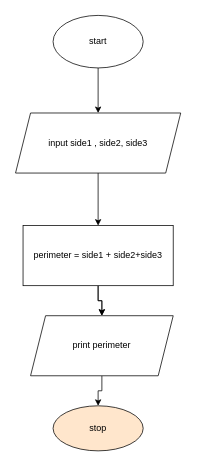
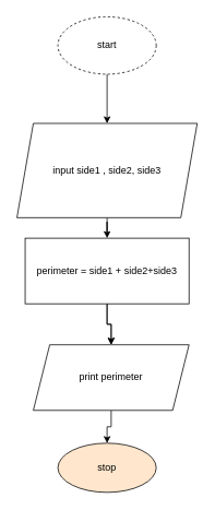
- <mxCell id="3" value="start" style="ellipse;whiteSpace=wrap;html=1;" vertex="1" parent="1"><mxGeometry x="70" y="20" width="120" height="70" as="geometry" /></mxCell>
+ <mxCell id="3" value="start" style="ellipse;whiteSpace=wrap;html=1;dashed=1;" vertex="1" parent="1"><mxGeometry x="70" y="20" width="120" height="70" as="geometry" /></mxCell>
- <mxCell id="5" value="input side1 , side2, side3" style="shape=parallelogram;perimeter=parallelogramPerimeter;whiteSpace=wrap;html=1;fixedSize=1;" vertex="1" parent="1"><mxGeometry x="20" y="150" width="220" height="80" as="geometry" /></mxCell>
+ <mxCell id="5" value="input side1 , side2, side3" style="shape=parallelogram;perimeter=parallelogramPerimeter;whiteSpace=wrap;html=1;fixedSize=1;" vertex="1" parent="1"><mxGeometry x="20" y="150" width="220" height="115" as="geometry" /></mxCell>
- <mxCell id="8" value="perimeter = side1 + side2+side3" style="rounded=0;whiteSpace=wrap;html=1;" vertex="1" parent="1"><mxGeometry x="30" y="300" width="200" height="80" as="geometry" /></mxCell>
+ <mxCell id="8" value="perimeter = side1 + side2+side3" style="rounded=0;whiteSpace=wrap;html=1;" vertex="1" parent="1"><mxGeometry x="30" y="290" width="200" height="80" as="geometry" /></mxCell>
